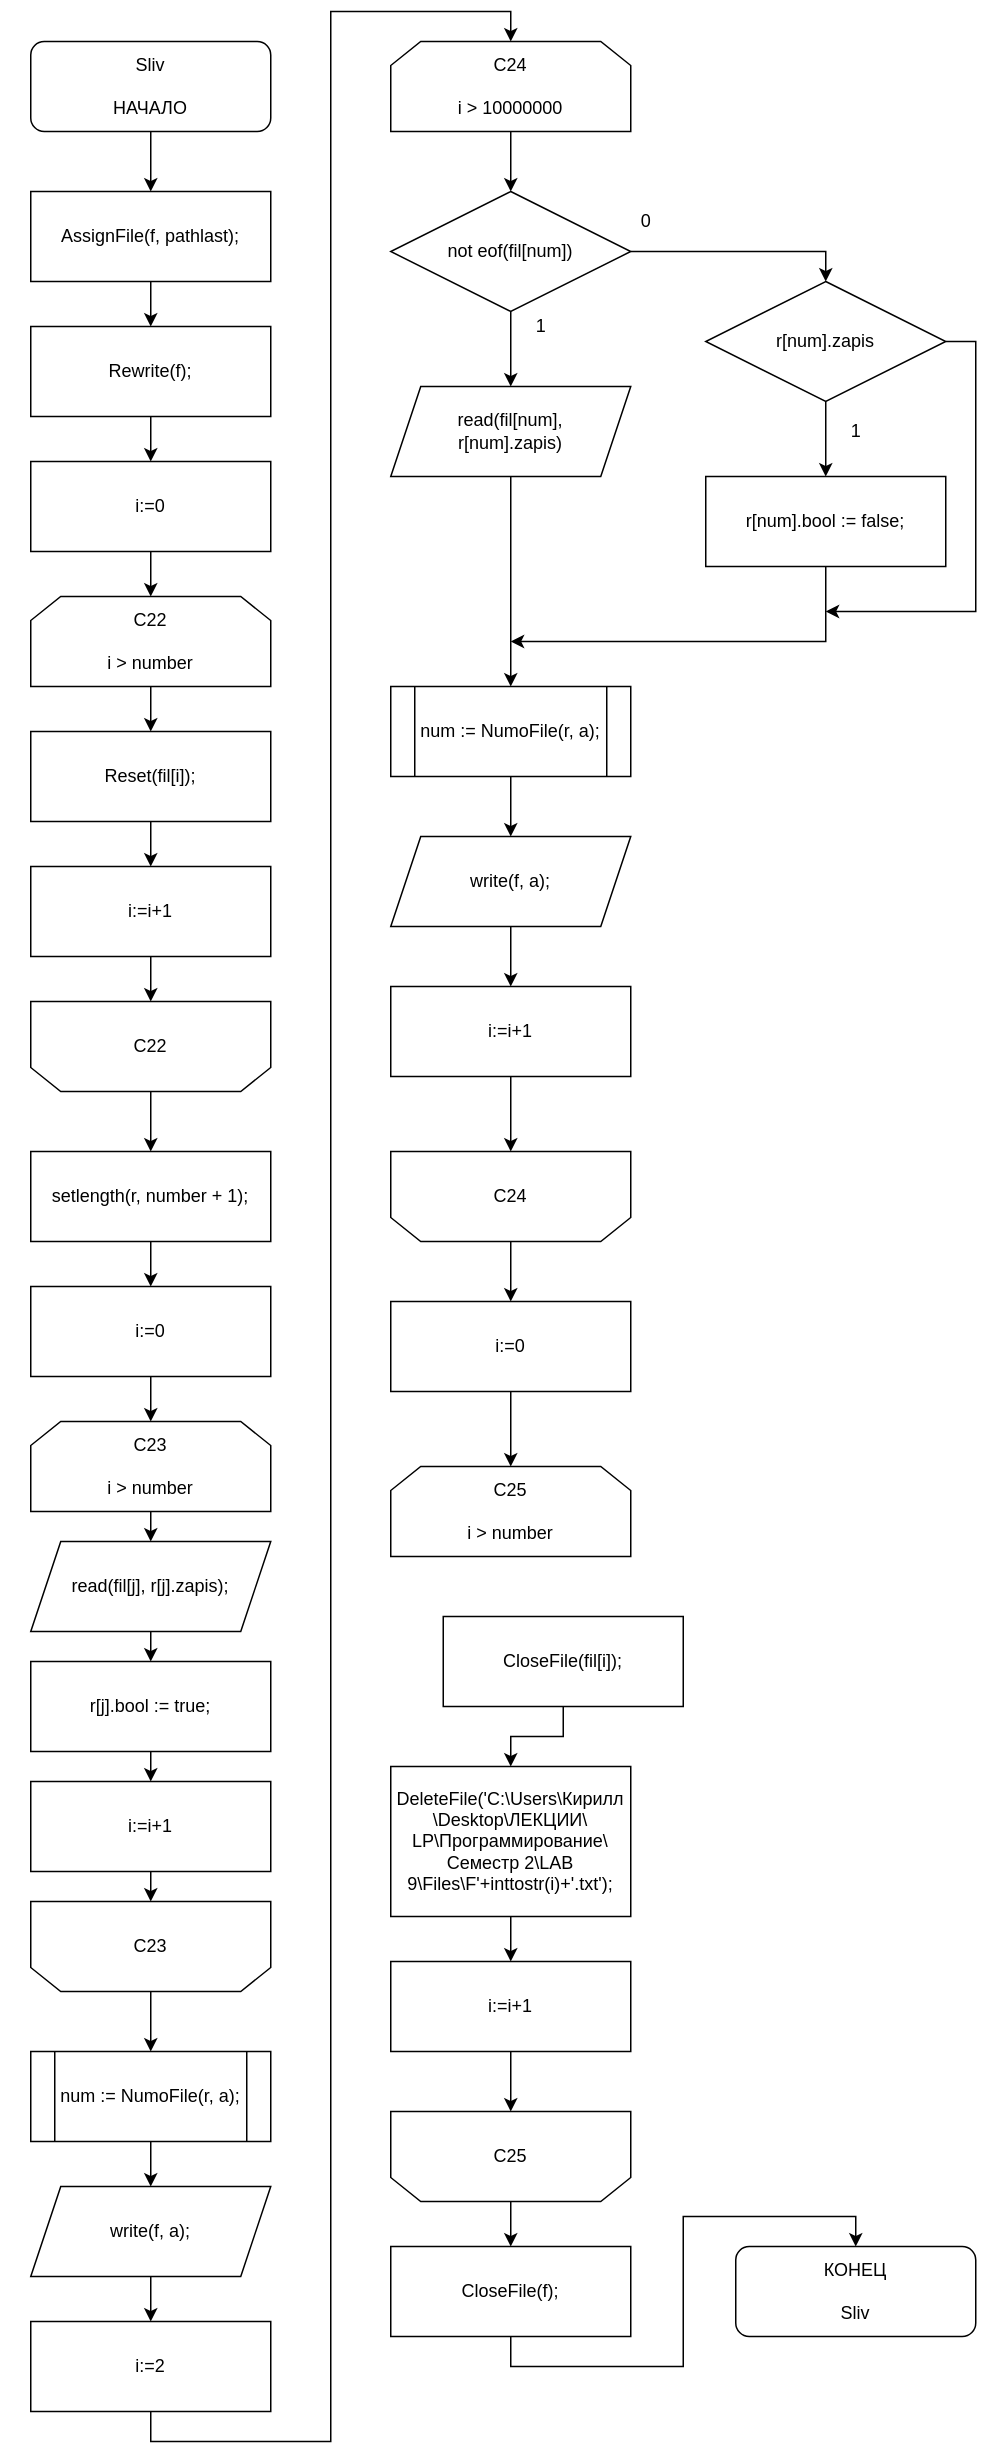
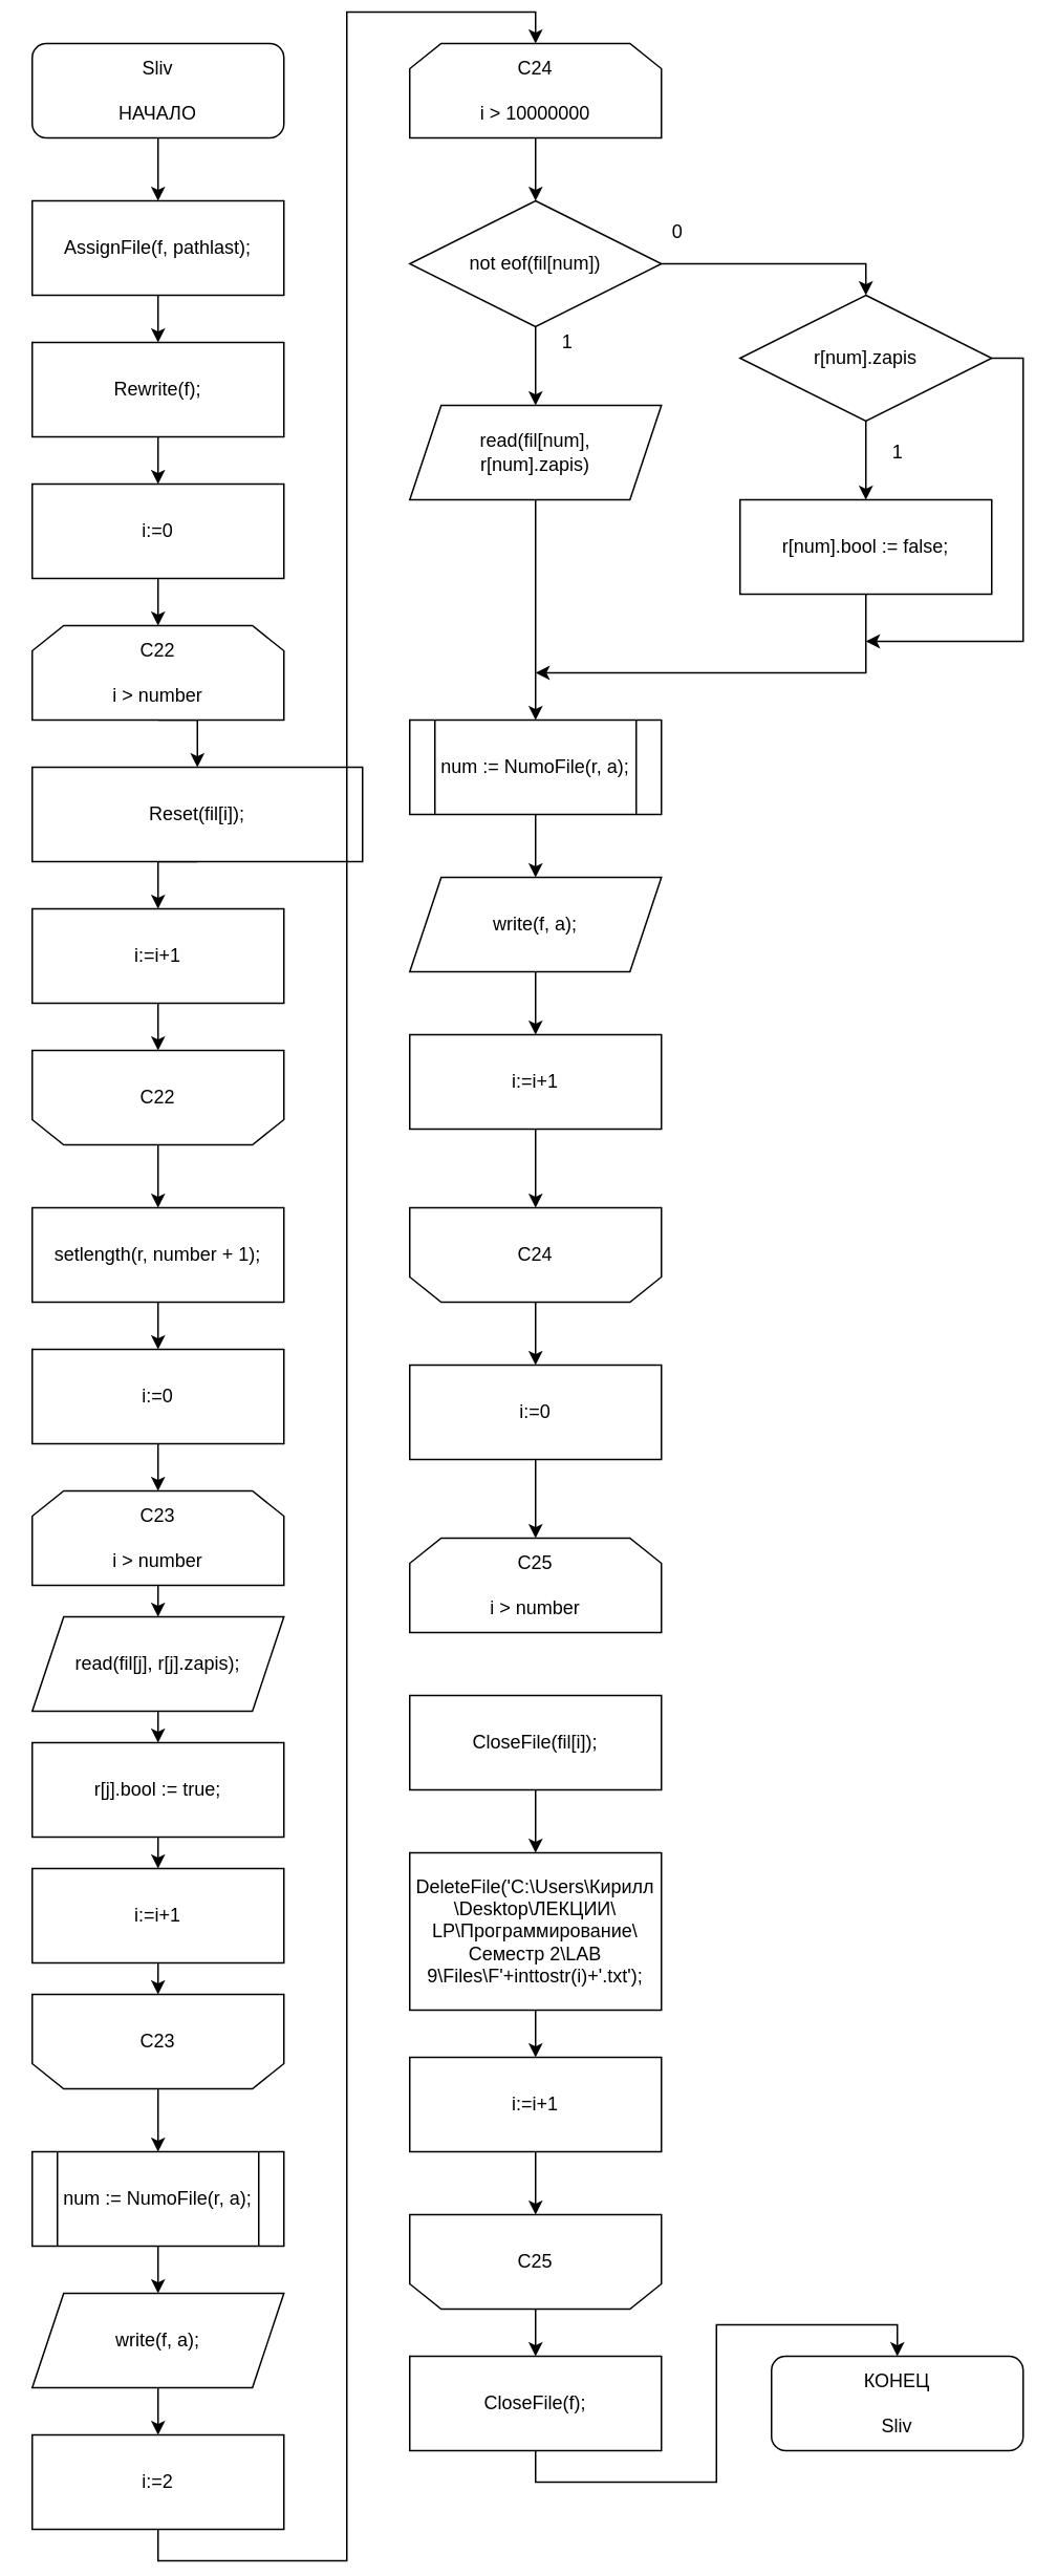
- <mxCell id="13" value="Reset(fil[i]);" style="rounded=0;whiteSpace=wrap;html=1;" vertex="1" parent="1"><mxGeometry x="20" y="480" width="160" height="60" as="geometry" /></mxCell>
+ <mxCell id="13" value="Reset(fil[i]);" style="rounded=0;whiteSpace=wrap;html=1;" vertex="1" parent="1"><mxGeometry x="20" y="480" width="210" height="60" as="geometry" /></mxCell>
- <mxCell id="65" value="CloseFile(fil[i]);" style="rounded=0;whiteSpace=wrap;html=1;" vertex="1" parent="1"><mxGeometry x="295" y="1070" width="160" height="60" as="geometry" /></mxCell>
+ <mxCell id="65" value="CloseFile(fil[i]);" style="rounded=0;whiteSpace=wrap;html=1;" vertex="1" parent="1"><mxGeometry x="260" y="1070" width="160" height="60" as="geometry" /></mxCell>
